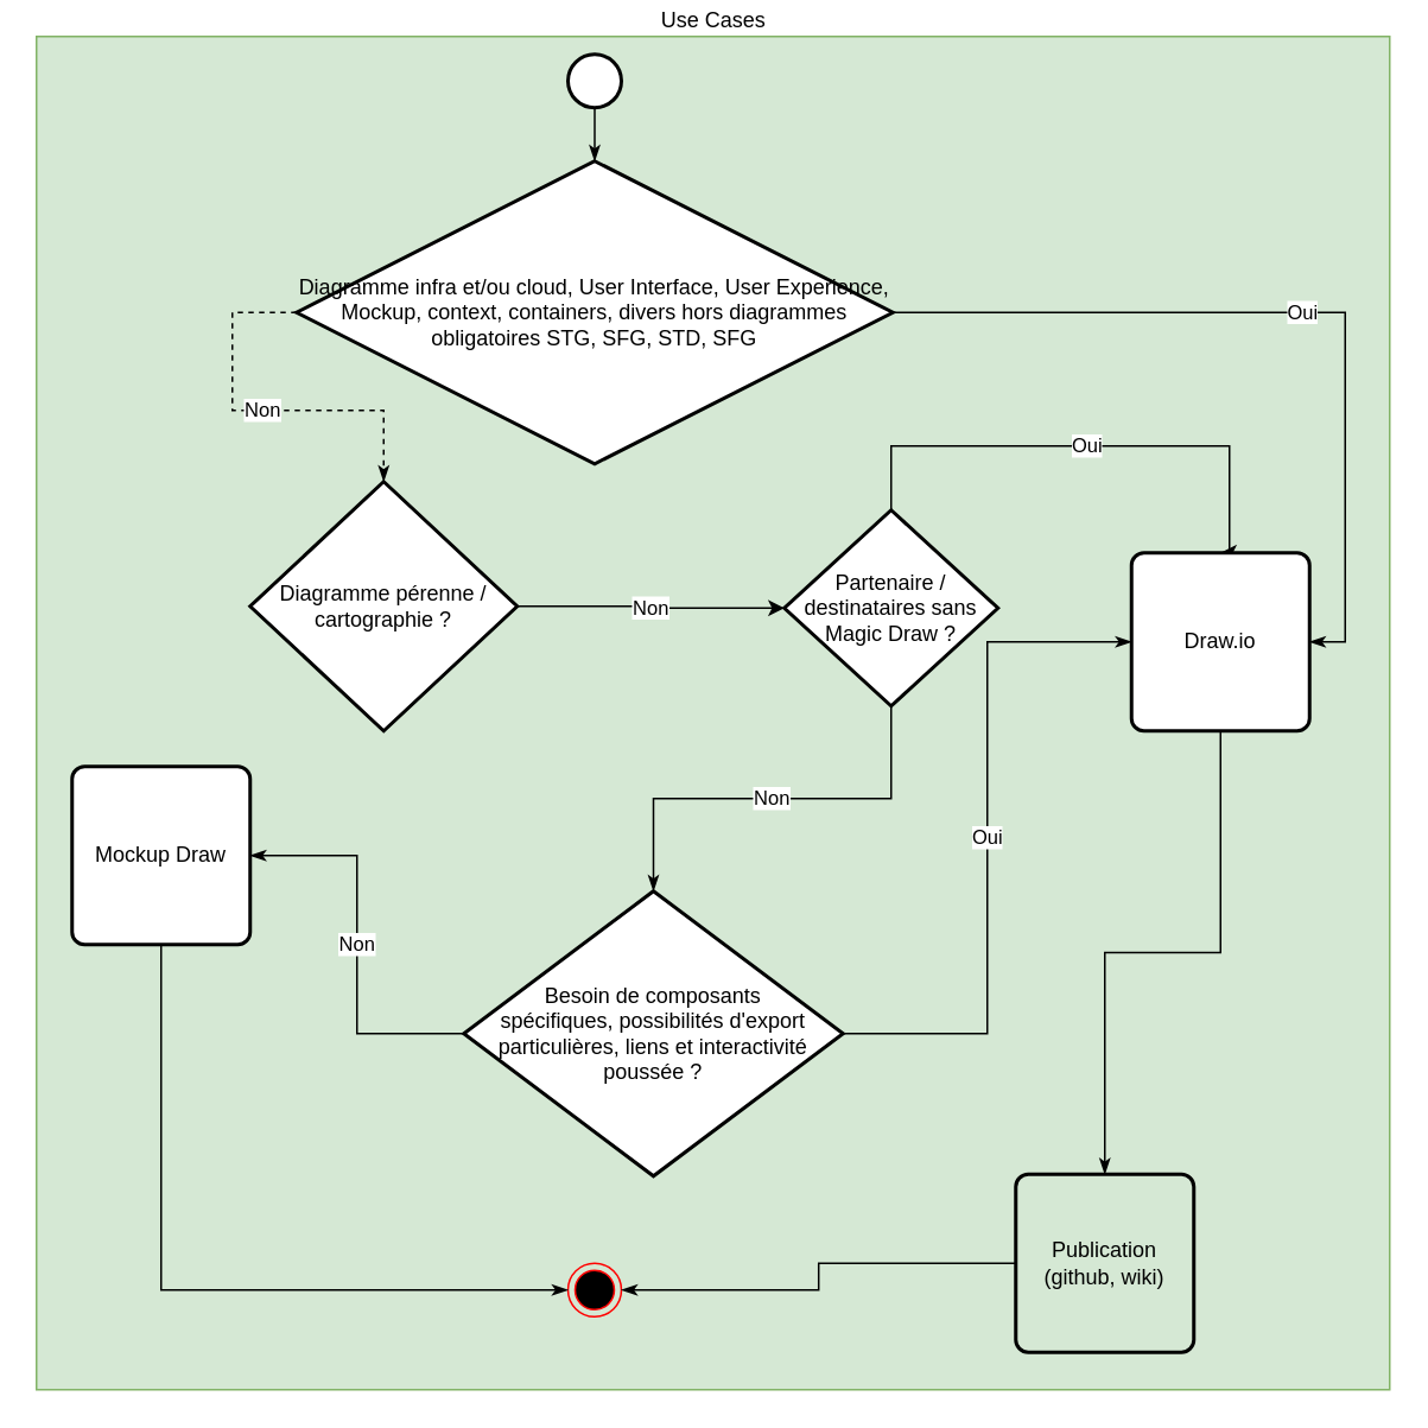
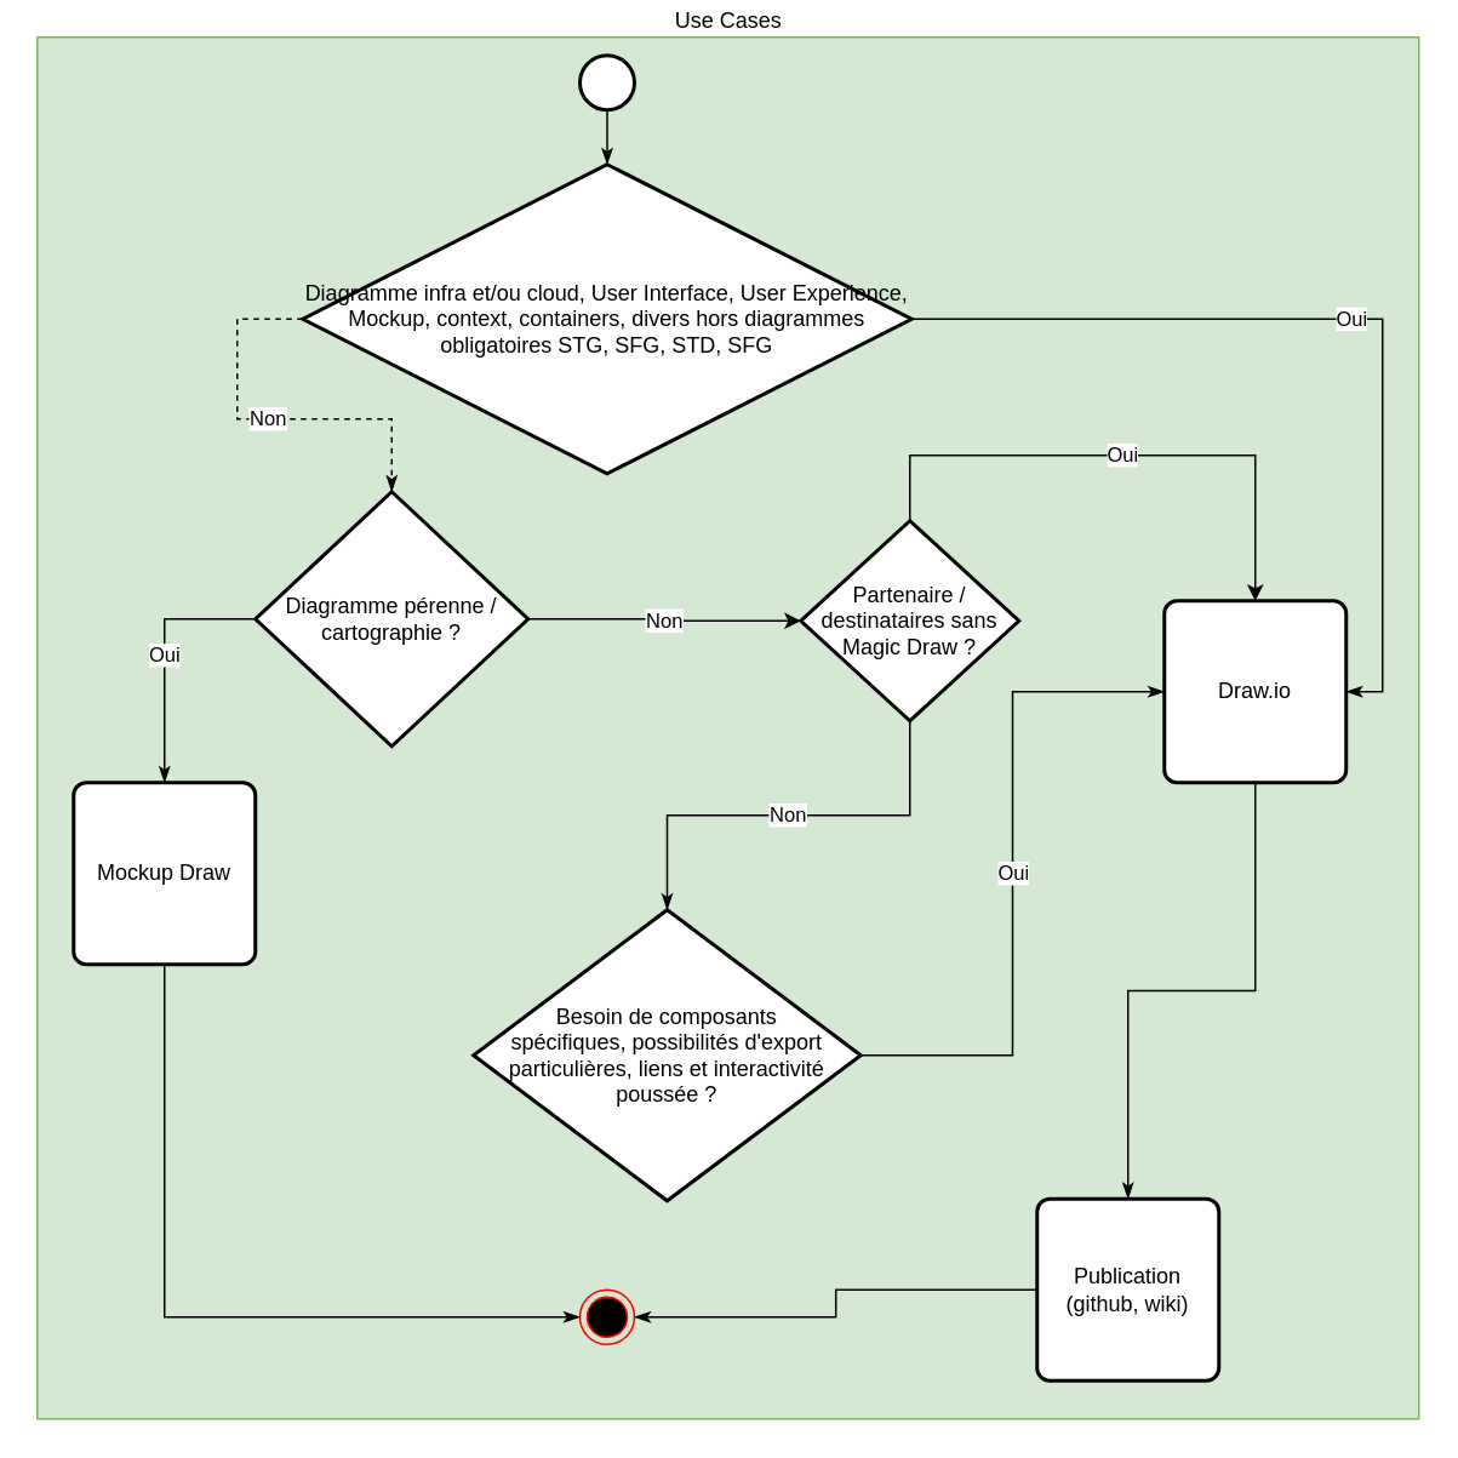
+ <mxCell id="7" value="Oui" style="edgeStyle=orthogonalEdgeStyle;rounded=0;orthogonalLoop=1;jettySize=auto;html=1;entryX=0.5;entryY=0;entryDx=0;entryDy=0;startArrow=none;startFill=0;startSize=0;endArrow=classicThin;endFill=1;strokeColor=#000000;exitX=0;exitY=0.5;exitDx=0;exitDy=0;exitPerimeter=0;" parent="1" source="8" target="17" edge="1"><mxGeometry relative="1" as="geometry" /></mxCell>
- <mxCell id="13" value="Draw.io" style="rounded=1;whiteSpace=wrap;html=1;absoluteArcSize=1;arcSize=14;strokeWidth=2;" parent="1" vertex="1"><mxGeometry x="635" y="310" width="100" height="100" as="geometry" /></mxCell>
+ <mxCell id="13" value="Draw.io" style="rounded=1;whiteSpace=wrap;html=1;absoluteArcSize=1;arcSize=14;strokeWidth=2;" parent="1" vertex="1"><mxGeometry x="640" y="330" width="100" height="100" as="geometry" /></mxCell>
- <mxCell id="22" value="Non" style="edgeStyle=orthogonalEdgeStyle;rounded=0;orthogonalLoop=1;jettySize=auto;html=1;exitX=0;exitY=0.5;exitDx=0;exitDy=0;exitPerimeter=0;startArrow=none;startFill=0;startSize=0;endArrow=classicThin;endFill=1;strokeColor=#000000;" parent="1" source="23" target="17" edge="1"><mxGeometry relative="1" as="geometry" /></mxCell>
- <mxCell id="15" value="Publication&lt;br&gt;(github, wiki)&lt;br&gt;" style="rounded=1;whiteSpace=wrap;html=1;absoluteArcSize=1;arcSize=14;strokeWidth=2;fillColor=#d5e8d4;" parent="1" vertex="1"><mxGeometry x="570" y="659" width="100" height="100" as="geometry" /></mxCell>
+ <mxCell id="15" value="Publication&lt;br&gt;(github, wiki)&lt;br&gt;" style="rounded=1;whiteSpace=wrap;html=1;absoluteArcSize=1;arcSize=14;strokeWidth=2;" parent="1" vertex="1"><mxGeometry x="570" y="659" width="100" height="100" as="geometry" /></mxCell>
